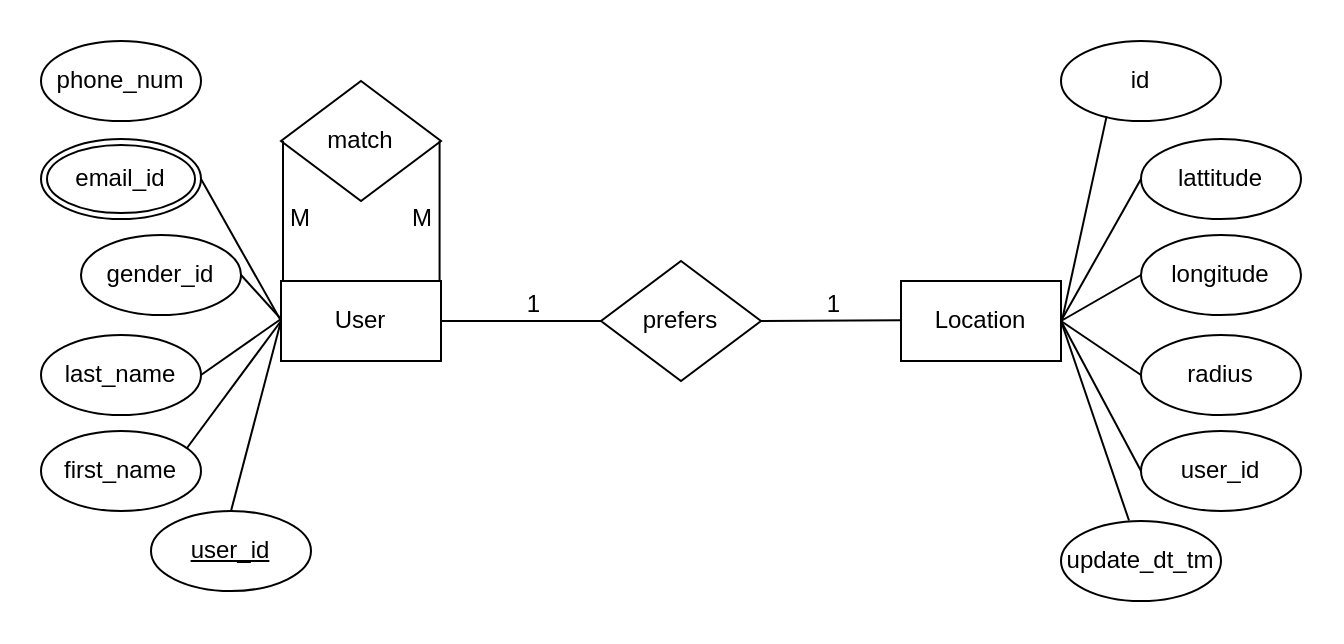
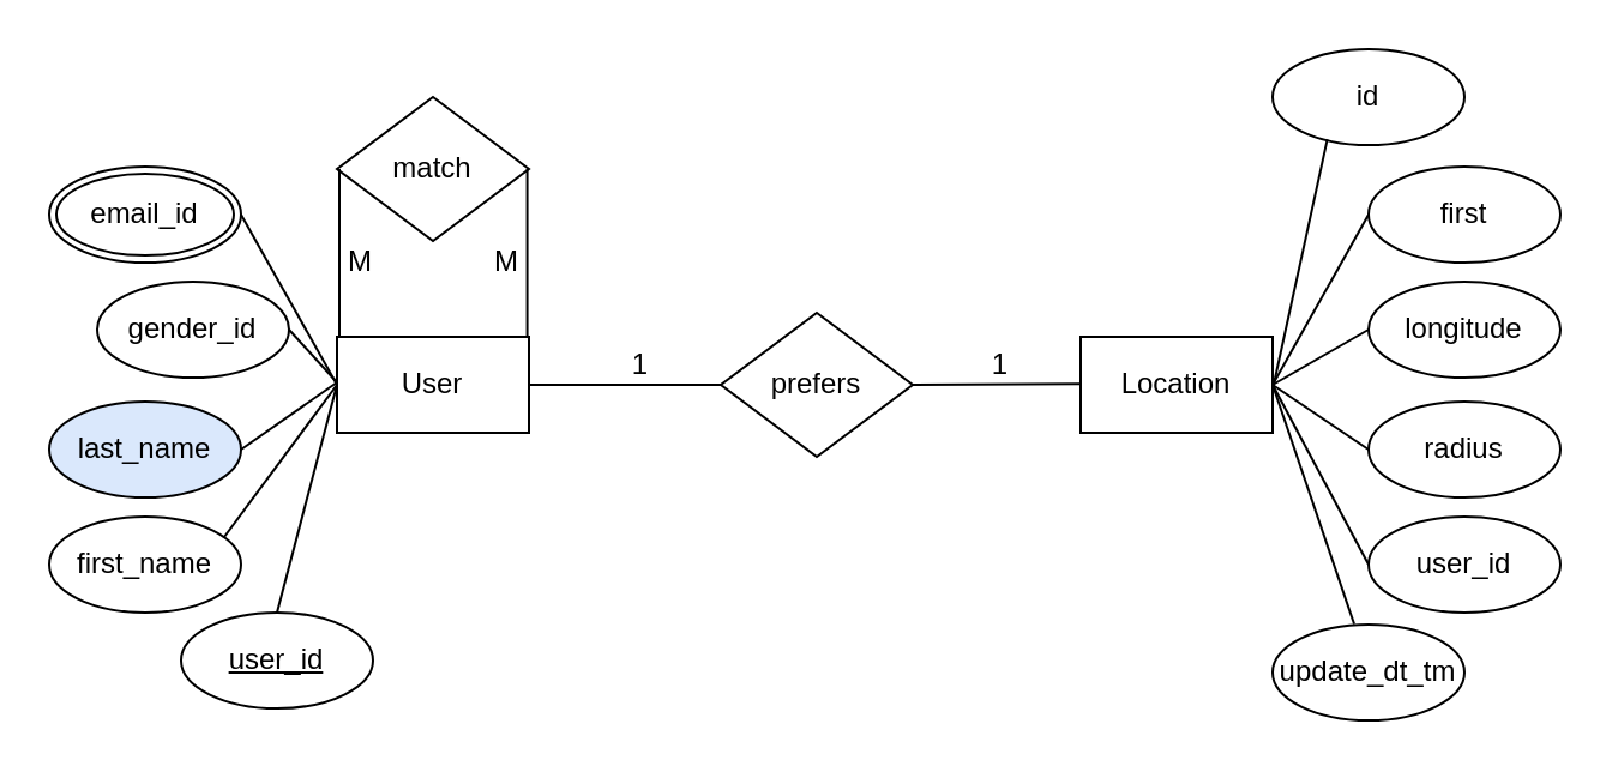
- <mxCell id="8" value="phone_num" style="ellipse;whiteSpace=wrap;html=1;" parent="1" vertex="1"><mxGeometry x="20" y="20" width="80" height="40" as="geometry" /></mxCell>
- <mxCell id="16" value="lattitude" style="ellipse;whiteSpace=wrap;html=1;align=center;" parent="1" vertex="1"><mxGeometry x="570" y="69" width="80" height="40" as="geometry" /></mxCell>
+ <mxCell id="16" value="first" style="ellipse;whiteSpace=wrap;html=1;align=center;" parent="1" vertex="1"><mxGeometry x="570" y="69" width="80" height="40" as="geometry" /></mxCell>
- <mxCell id="6" value="last_name" style="ellipse;whiteSpace=wrap;html=1;" parent="1" vertex="1"><mxGeometry x="20" y="167" width="80" height="40" as="geometry" /></mxCell>
+ <mxCell id="6" value="last_name" style="ellipse;whiteSpace=wrap;html=1;fillColor=#dae8fc;" parent="1" vertex="1"><mxGeometry x="20" y="167" width="80" height="40" as="geometry" /></mxCell>
